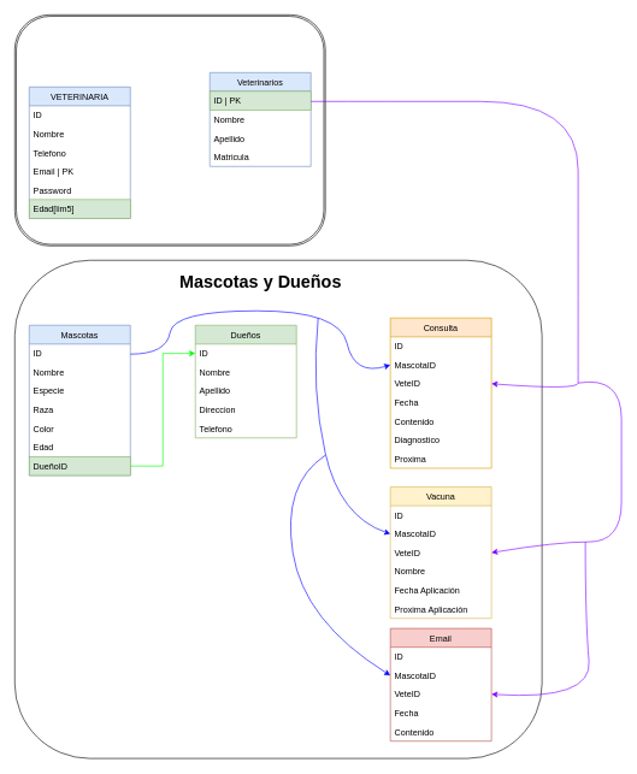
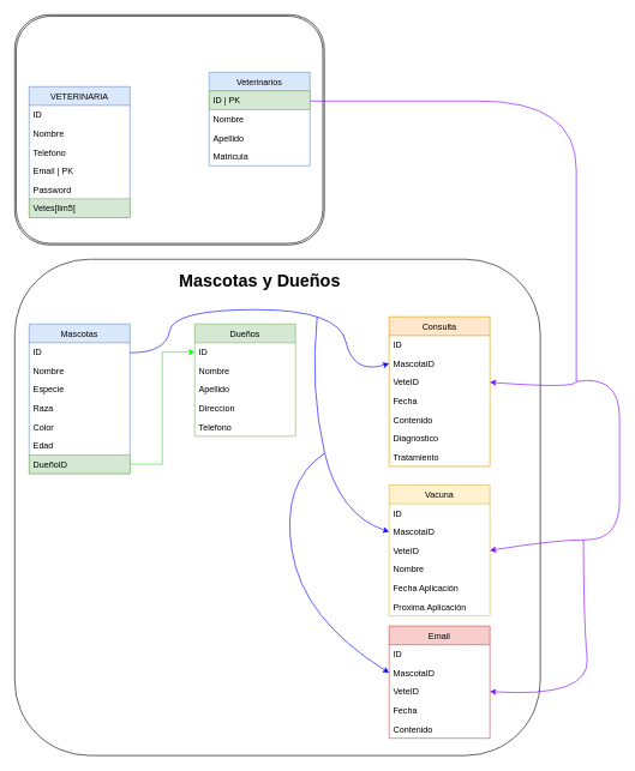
- <mxCell id="12" value="Edad[lim5]" style="text;strokeColor=#82b366;fillColor=#d5e8d4;align=left;verticalAlign=top;spacingLeft=4;spacingRight=4;overflow=hidden;rotatable=0;points=[[0,0.5],[1,0.5]];portConstraint=eastwest;" parent="6" vertex="1"><mxGeometry y="156" width="140" height="26" as="geometry" /></mxCell>
+ <mxCell id="12" value="Vetes[lim5]" style="text;strokeColor=#82b366;fillColor=#d5e8d4;align=left;verticalAlign=top;spacingLeft=4;spacingRight=4;overflow=hidden;rotatable=0;points=[[0,0.5],[1,0.5]];portConstraint=eastwest;" parent="6" vertex="1"><mxGeometry y="156" width="140" height="26" as="geometry" /></mxCell>
- <mxCell id="39" value="Proxima" style="text;strokeColor=none;fillColor=none;align=left;verticalAlign=top;spacingLeft=4;spacingRight=4;overflow=hidden;rotatable=0;points=[[0,0.5],[1,0.5]];portConstraint=eastwest;" parent="32" vertex="1"><mxGeometry y="182" width="140" height="26" as="geometry" /></mxCell>
+ <mxCell id="39" value="Tratamiento" style="text;strokeColor=none;fillColor=none;align=left;verticalAlign=top;spacingLeft=4;spacingRight=4;overflow=hidden;rotatable=0;points=[[0,0.5],[1,0.5]];portConstraint=eastwest;" parent="32" vertex="1"><mxGeometry y="182" width="140" height="26" as="geometry" /></mxCell>
